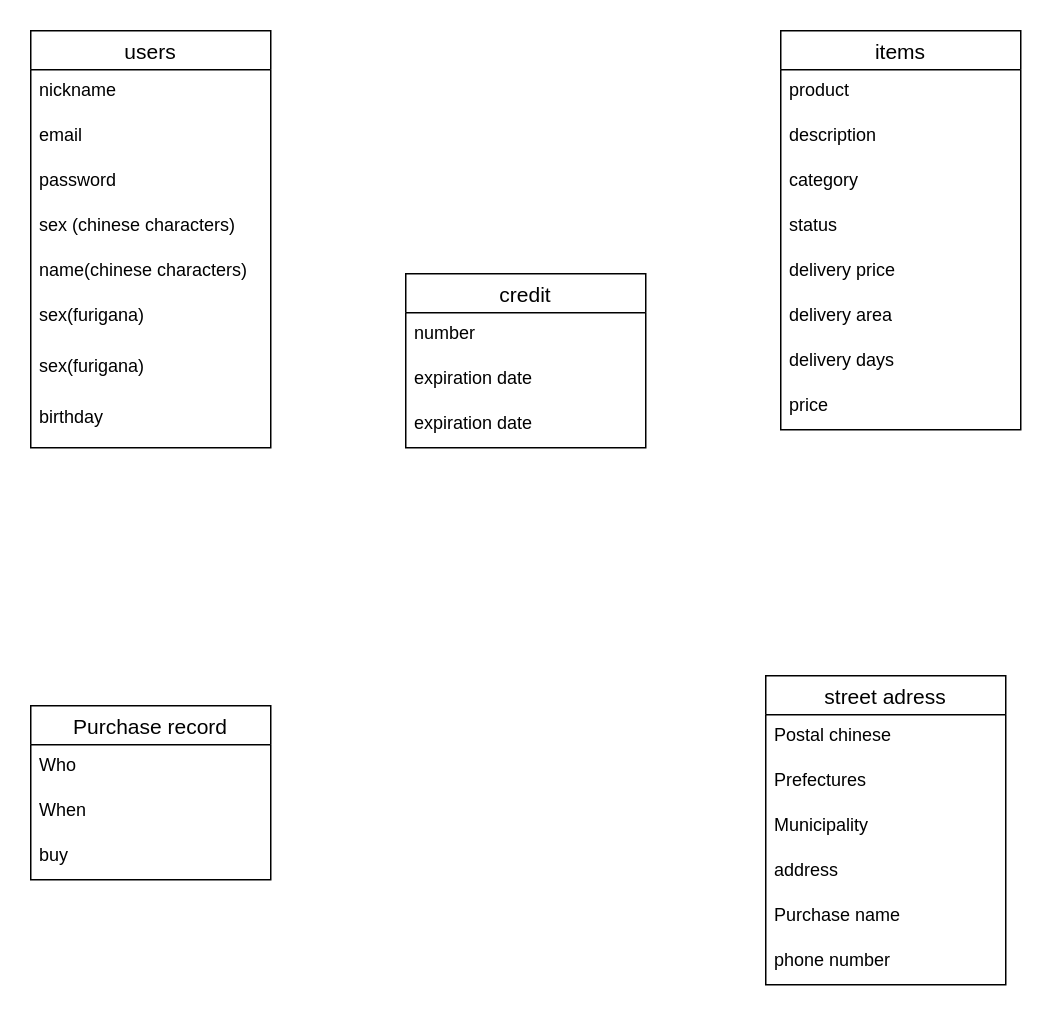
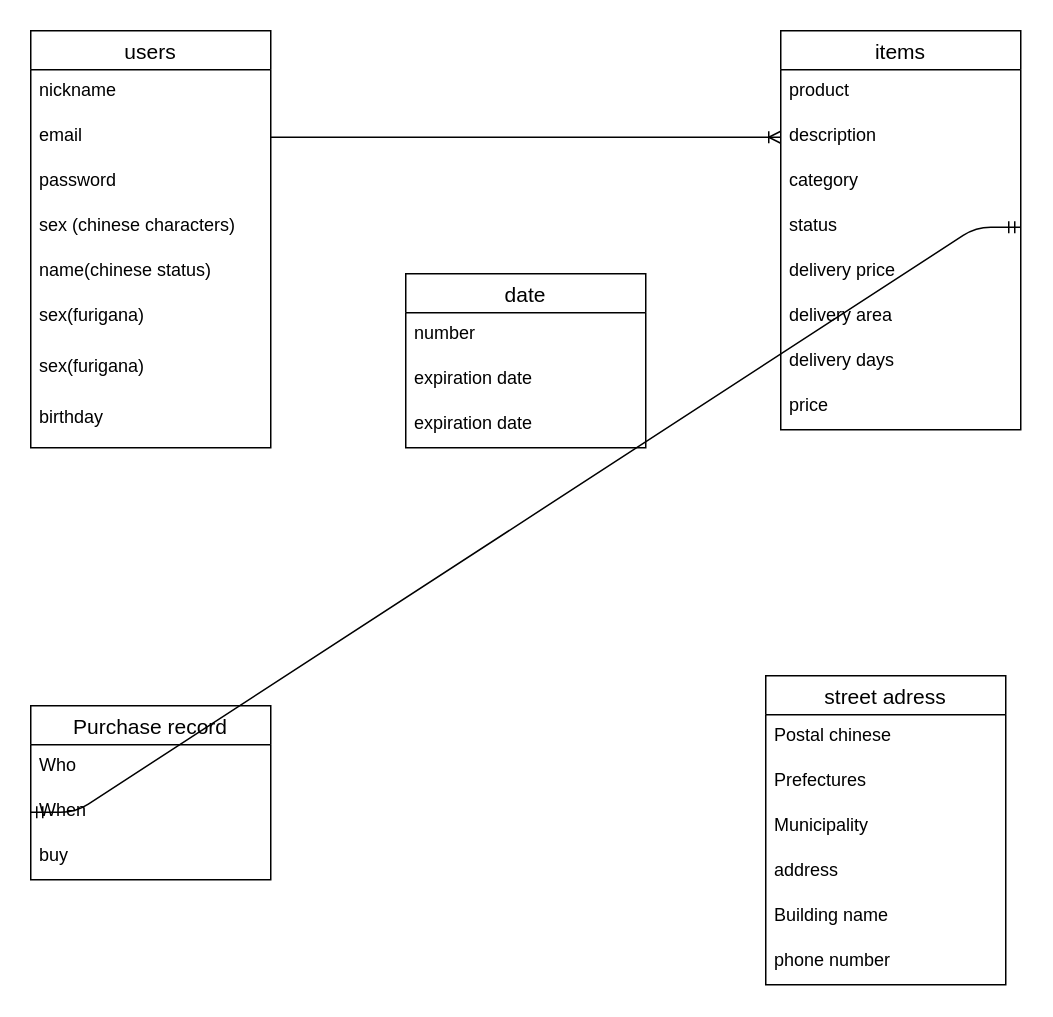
+ <mxCell id="2" value="" style="edgeStyle=entityRelationEdgeStyle;fontSize=12;html=1;endArrow=ERoneToMany;exitX=1;exitY=0.5;exitDx=0;exitDy=0;entryX=0;entryY=0.5;entryDx=0;entryDy=0;" parent="1" source="16" target="25" edge="1"><mxGeometry width="100" height="100" relative="1" as="geometry"><mxPoint x="450" y="460" as="sourcePoint" /><mxPoint x="550" y="360" as="targetPoint" /></mxGeometry></mxCell>
- <mxCell id="19" value="name(chinese characters)" style="text;strokeColor=none;fillColor=none;spacingLeft=4;spacingRight=4;overflow=hidden;rotatable=0;points=[[0,0.5],[1,0.5]];portConstraint=eastwest;fontSize=12;" parent="14" vertex="1"><mxGeometry y="146" width="160" height="30" as="geometry" /></mxCell>
+ <mxCell id="19" value="name(chinese status)" style="text;strokeColor=none;fillColor=none;spacingLeft=4;spacingRight=4;overflow=hidden;rotatable=0;points=[[0,0.5],[1,0.5]];portConstraint=eastwest;fontSize=12;" parent="14" vertex="1"><mxGeometry y="146" width="160" height="30" as="geometry" /></mxCell>
- <mxCell id="33" value="credit" style="swimlane;fontStyle=0;childLayout=stackLayout;horizontal=1;startSize=26;horizontalStack=0;resizeParent=1;resizeParentMax=0;resizeLast=0;collapsible=1;marginBottom=0;align=center;fontSize=14;labelBackgroundColor=none;html=0;" parent="1" vertex="1"><mxGeometry x="270" y="182" width="160" height="116" as="geometry" /></mxCell>
+ <mxCell id="33" value="date" style="swimlane;fontStyle=0;childLayout=stackLayout;horizontal=1;startSize=26;horizontalStack=0;resizeParent=1;resizeParentMax=0;resizeLast=0;collapsible=1;marginBottom=0;align=center;fontSize=14;labelBackgroundColor=none;html=0;" parent="1" vertex="1"><mxGeometry x="270" y="182" width="160" height="116" as="geometry" /></mxCell>
+ <mxCell id="32" value="" style="edgeStyle=entityRelationEdgeStyle;fontSize=12;html=1;endArrow=ERmandOne;startArrow=ERmandOne;exitX=1;exitY=0.5;exitDx=0;exitDy=0;entryX=0;entryY=0.5;entryDx=0;entryDy=0;" edge="1" parent="1" source="27" target="5"><mxGeometry width="100" height="100" relative="1" as="geometry"><mxPoint x="200" y="370" as="sourcePoint" /><mxPoint x="300" y="270" as="targetPoint" /></mxGeometry></mxCell>
- <mxCell id="12" value="Purchase name" style="text;strokeColor=none;fillColor=none;spacingLeft=4;spacingRight=4;overflow=hidden;rotatable=0;points=[[0,0.5],[1,0.5]];portConstraint=eastwest;fontSize=12;" parent="7" vertex="1"><mxGeometry y="146" width="160" height="30" as="geometry" /></mxCell>
+ <mxCell id="12" value="Building name" style="text;strokeColor=none;fillColor=none;spacingLeft=4;spacingRight=4;overflow=hidden;rotatable=0;points=[[0,0.5],[1,0.5]];portConstraint=eastwest;fontSize=12;" parent="7" vertex="1"><mxGeometry y="146" width="160" height="30" as="geometry" /></mxCell>
